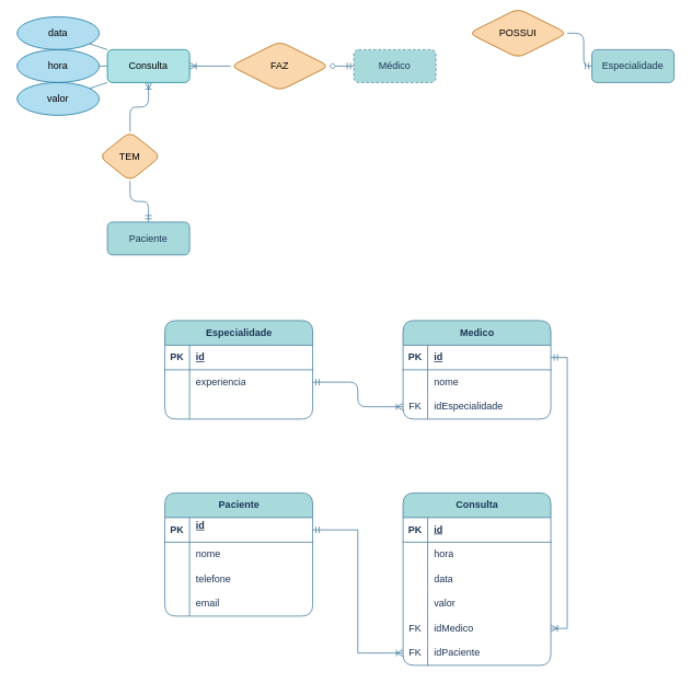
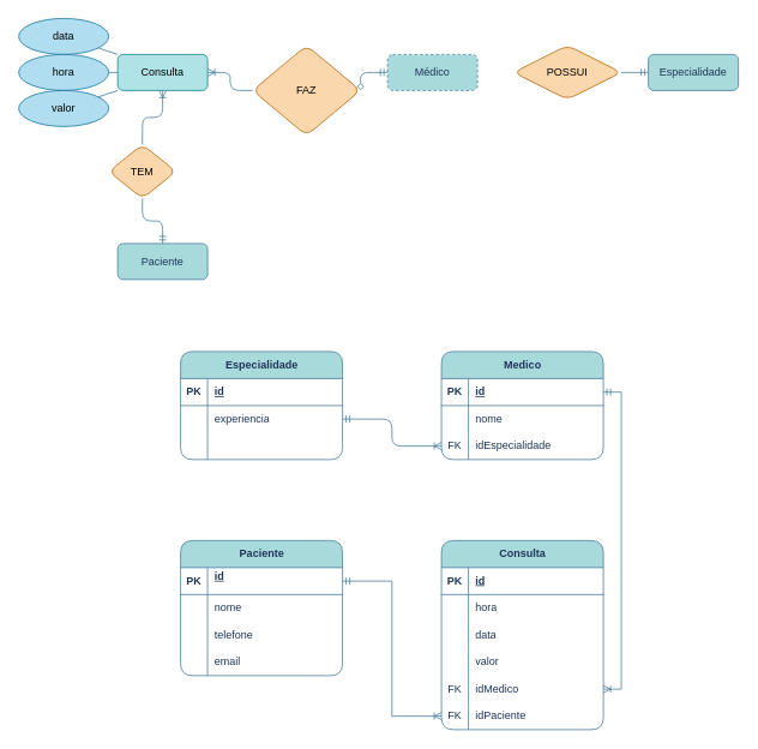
- <mxCell id="8" value="POSSUI" style="shape=rhombus;perimeter=rhombusPerimeter;whiteSpace=wrap;html=1;align=center;rounded=1;labelBackgroundColor=none;fillColor=#fad7ac;strokeColor=#b46504;" parent="1" vertex="1"><mxGeometry x="570" y="10" width="120" height="60" as="geometry" /></mxCell>
+ <mxCell id="8" value="POSSUI" style="shape=rhombus;perimeter=rhombusPerimeter;whiteSpace=wrap;html=1;align=center;rounded=1;labelBackgroundColor=none;fillColor=#fad7ac;strokeColor=#b46504;" parent="1" vertex="1"><mxGeometry x="570" y="50" width="120" height="60" as="geometry" /></mxCell>
- <mxCell id="59" value="FAZ" style="shape=rhombus;perimeter=rhombusPerimeter;whiteSpace=wrap;html=1;align=center;fillColor=#fad7ac;rounded=1;labelBackgroundColor=none;strokeColor=#b46504;" vertex="1" parent="1"><mxGeometry x="280" y="50" width="120" height="60" as="geometry" /></mxCell>
+ <mxCell id="59" value="FAZ" style="shape=rhombus;perimeter=rhombusPerimeter;whiteSpace=wrap;html=1;align=center;fillColor=#fad7ac;rounded=1;labelBackgroundColor=none;strokeColor=#b46504;" vertex="1" parent="1"><mxGeometry x="280" y="50" width="120" height="100" as="geometry" /></mxCell>
